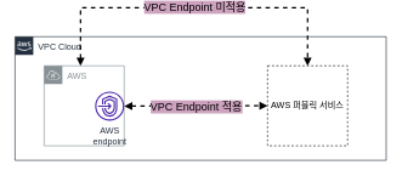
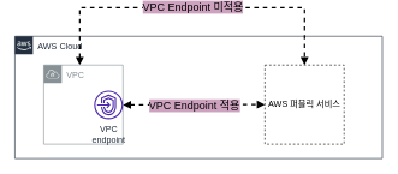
- <mxCell id="2" value="VPC Cloud" style="points=[[0,0],[0.25,0],[0.5,0],[0.75,0],[1,0],[1,0.25],[1,0.5],[1,0.75],[1,1],[0.75,1],[0.5,1],[0.25,1],[0,1],[0,0.75],[0,0.5],[0,0.25]];outlineConnect=0;gradientColor=none;html=1;whiteSpace=wrap;fontSize=12;fontStyle=0;container=1;pointerEvents=0;collapsible=0;recursiveResize=0;shape=mxgraph.aws4.group;grIcon=mxgraph.aws4.group_aws_cloud_alt;strokeColor=#232F3E;fillColor=none;verticalAlign=top;align=left;spacingLeft=30;fontColor=#232F3E;dashed=0;" vertex="1" parent="1"><mxGeometry x="20" y="20" width="510" height="170" as="geometry" /></mxCell>
+ <mxCell id="2" value="AWS Cloud" style="points=[[0,0],[0.25,0],[0.5,0],[0.75,0],[1,0],[1,0.25],[1,0.5],[1,0.75],[1,1],[0.75,1],[0.5,1],[0.25,1],[0,1],[0,0.75],[0,0.5],[0,0.25]];outlineConnect=0;gradientColor=none;html=1;whiteSpace=wrap;fontSize=12;fontStyle=0;container=1;pointerEvents=0;collapsible=0;recursiveResize=0;shape=mxgraph.aws4.group;grIcon=mxgraph.aws4.group_aws_cloud_alt;strokeColor=#232F3E;fillColor=none;verticalAlign=top;align=left;spacingLeft=30;fontColor=#232F3E;dashed=0;" vertex="1" parent="1"><mxGeometry x="20" y="20" width="510" height="170" as="geometry" /></mxCell>
- <mxCell id="5" value="AWS" style="sketch=0;outlineConnect=0;gradientColor=none;html=1;whiteSpace=wrap;fontSize=12;fontStyle=0;shape=mxgraph.aws4.group;grIcon=mxgraph.aws4.group_vpc;strokeColor=#879196;fillColor=none;verticalAlign=top;align=left;spacingLeft=30;fontColor=#879196;dashed=0;" vertex="1" parent="2"><mxGeometry x="40" y="40" width="110" height="110" as="geometry" /></mxCell>
+ <mxCell id="5" value="VPC" style="sketch=0;outlineConnect=0;gradientColor=none;html=1;whiteSpace=wrap;fontSize=12;fontStyle=0;shape=mxgraph.aws4.group;grIcon=mxgraph.aws4.group_vpc;strokeColor=#879196;fillColor=none;verticalAlign=top;align=left;spacingLeft=30;fontColor=#879196;dashed=0;" vertex="1" parent="2"><mxGeometry x="40" y="40" width="110" height="110" as="geometry" /></mxCell>
- <mxCell id="6" value="AWS&lt;br&gt;endpoint" style="sketch=0;outlineConnect=0;fontColor=#232F3E;gradientColor=none;fillColor=#4D27AA;strokeColor=none;dashed=0;verticalLabelPosition=bottom;verticalAlign=top;align=center;html=1;fontSize=12;fontStyle=0;aspect=fixed;pointerEvents=1;shape=mxgraph.aws4.endpoints;rounded=0;shadow=0;" vertex="1" parent="2"><mxGeometry x="110" y="75.5" width="40" height="40" as="geometry" /></mxCell>
+ <mxCell id="6" value="VPC&lt;br&gt;endpoint" style="sketch=0;outlineConnect=0;fontColor=#232F3E;gradientColor=none;fillColor=#4D27AA;strokeColor=none;dashed=0;verticalLabelPosition=bottom;verticalAlign=top;align=center;html=1;fontSize=12;fontStyle=0;aspect=fixed;pointerEvents=1;shape=mxgraph.aws4.endpoints;rounded=0;shadow=0;" vertex="1" parent="2"><mxGeometry x="110" y="75.5" width="40" height="40" as="geometry" /></mxCell>
